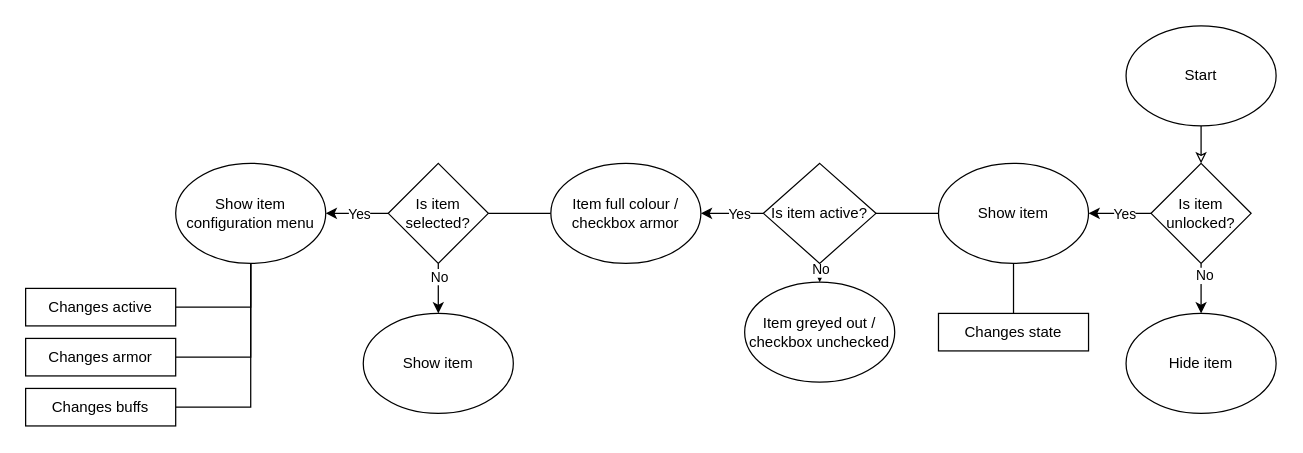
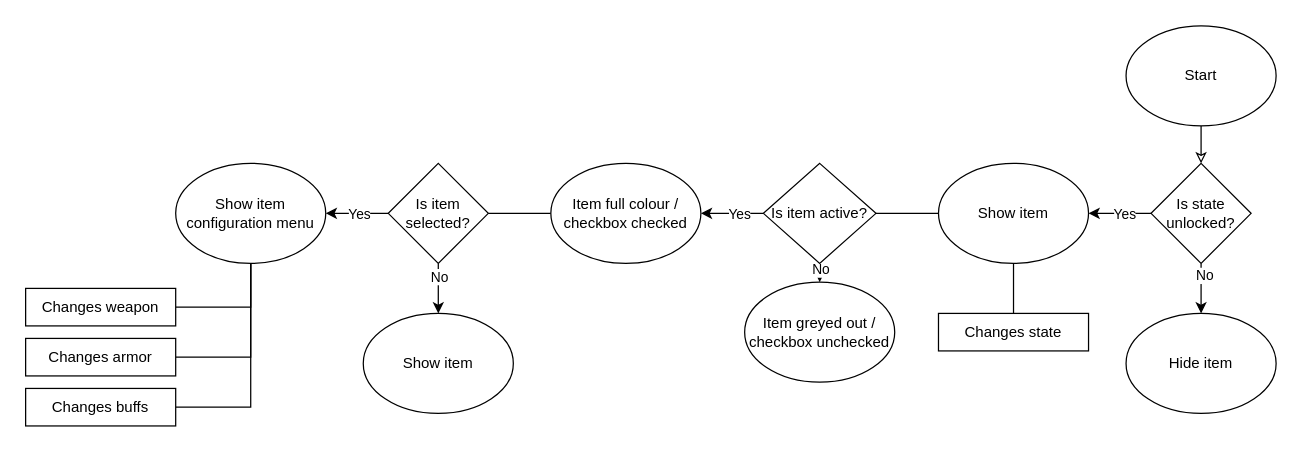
- <mxCell id="29" value="Item full colour / checkbox armor" style="ellipse;whiteSpace=wrap;html=1;" vertex="1" parent="1"><mxGeometry x="440" y="130" width="120" height="80" as="geometry" /></mxCell>
+ <mxCell id="29" value="Item full colour / checkbox checked" style="ellipse;whiteSpace=wrap;html=1;" vertex="1" parent="1"><mxGeometry x="440" y="130" width="120" height="80" as="geometry" /></mxCell>
- <mxCell id="8" value="Is item unlocked?" style="rhombus;whiteSpace=wrap;html=1;" vertex="1" parent="1"><mxGeometry x="920" y="130" width="80" height="80" as="geometry" /></mxCell>
+ <mxCell id="8" value="Is state unlocked?" style="rhombus;whiteSpace=wrap;html=1;" vertex="1" parent="1"><mxGeometry x="920" y="130" width="80" height="80" as="geometry" /></mxCell>
- <mxCell id="30" value="Changes active" style="rounded=0;whiteSpace=wrap;html=1;" vertex="1" parent="1"><mxGeometry x="20" y="230" width="120" height="30" as="geometry" /></mxCell>
+ <mxCell id="30" value="Changes weapon" style="rounded=0;whiteSpace=wrap;html=1;" vertex="1" parent="1"><mxGeometry x="20" y="230" width="120" height="30" as="geometry" /></mxCell>
